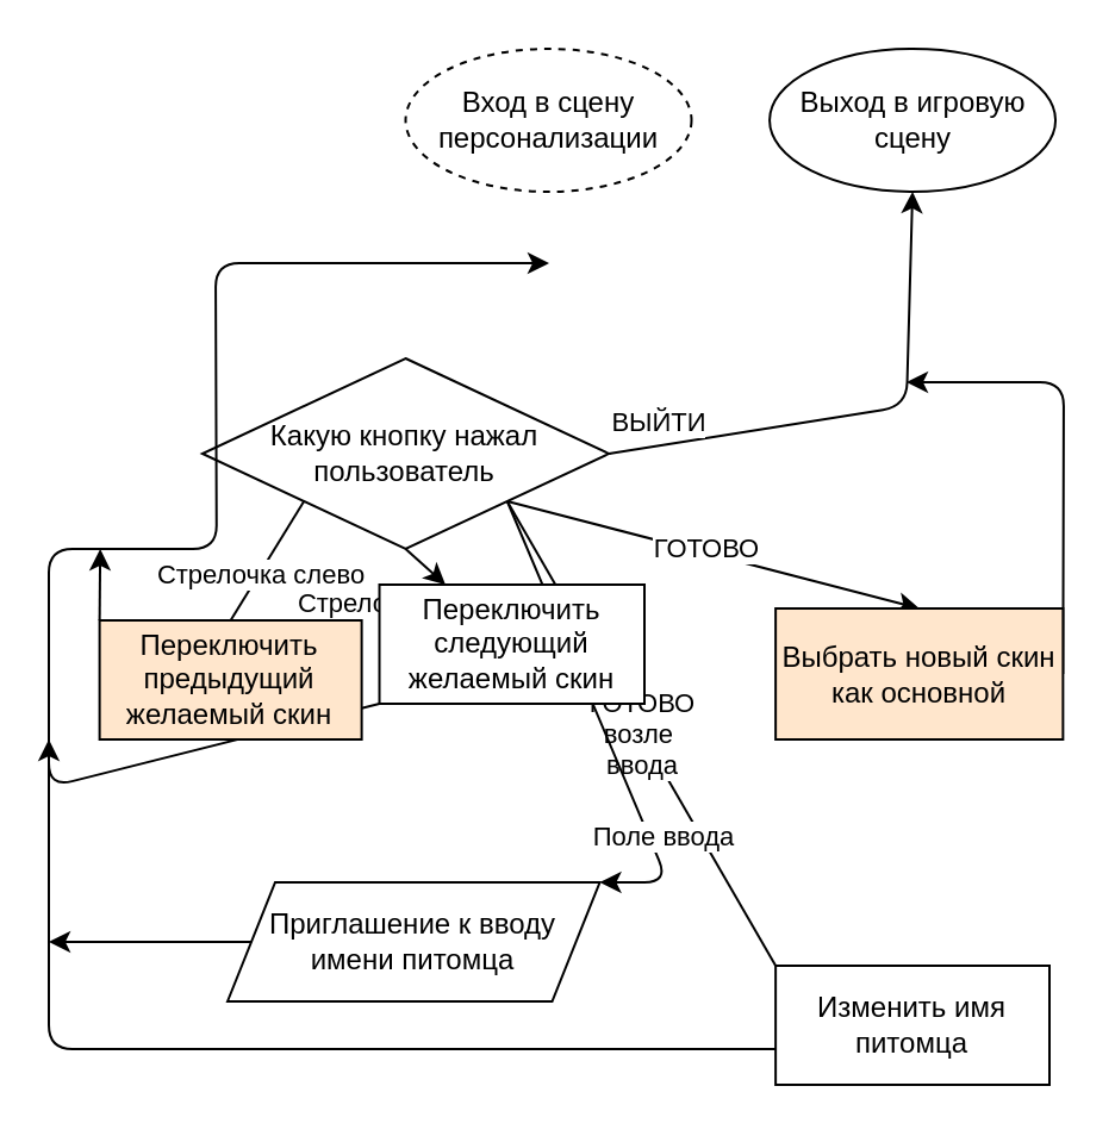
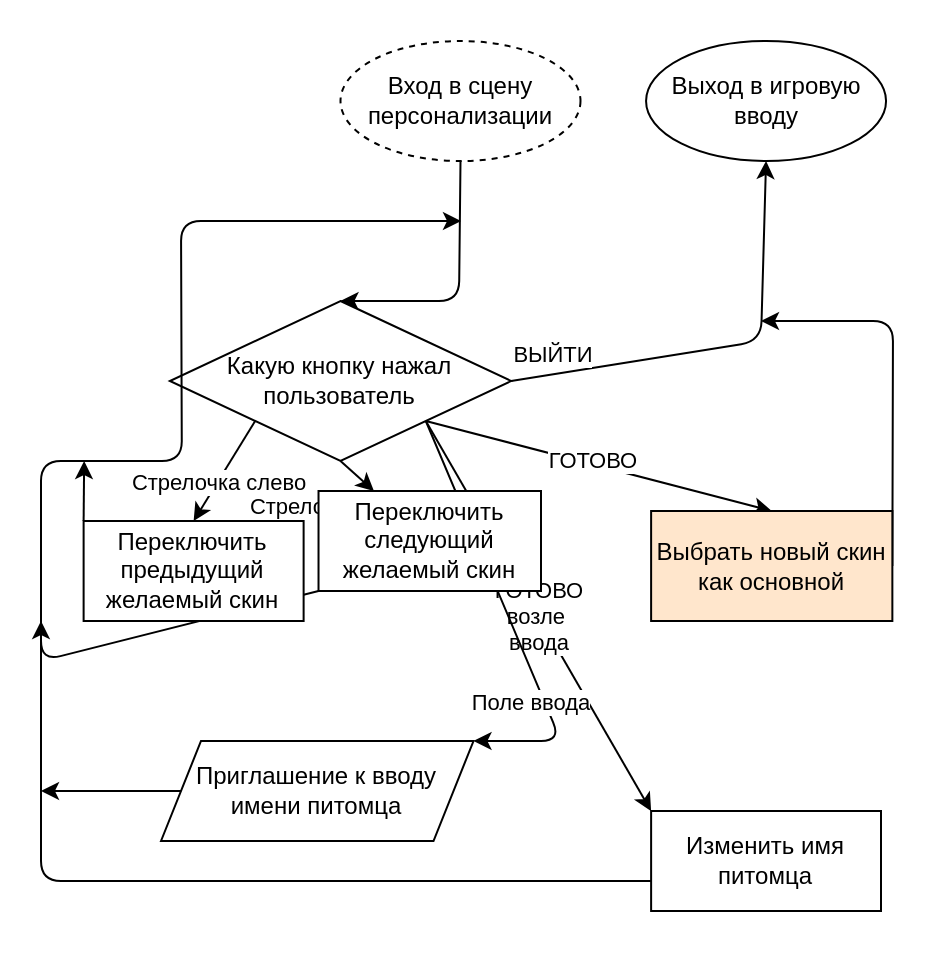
- <mxCell id="26" value="Выход в игровую сцену" style="ellipse;whiteSpace=wrap;html=1;" vertex="1" parent="1"><mxGeometry x="322.53" y="20" width="120" height="60" as="geometry" /></mxCell>
+ <mxCell id="26" value="Выход в игровую вводу" style="ellipse;whiteSpace=wrap;html=1;" vertex="1" parent="1"><mxGeometry x="322.53" y="20" width="120" height="60" as="geometry" /></mxCell>
+ <mxCell id="2" value="" style="edgeStyle=none;html=1;entryX=0.5;entryY=0;entryDx=0;entryDy=0;exitX=0.5;exitY=1;exitDx=0;exitDy=0;" parent="1" source="25" target="14" edge="1"><mxGeometry relative="1" as="geometry"><Array as="points"><mxPoint x="229" y="150" /></Array><mxPoint x="230.34" y="90.975" as="sourcePoint" /></mxGeometry></mxCell>
- <mxCell id="7" style="edgeStyle=none;html=1;exitX=0;exitY=1;exitDx=0;exitDy=0;entryX=0.5;entryY=0;entryDx=0;entryDy=0;endArrow=none;" parent="1" source="14" target="18" edge="1"><mxGeometry relative="1" as="geometry"><mxPoint x="230" y="310" as="targetPoint" /></mxGeometry></mxCell>
+ <mxCell id="7" style="edgeStyle=none;html=1;exitX=0;exitY=1;exitDx=0;exitDy=0;entryX=0.5;entryY=0;entryDx=0;entryDy=0;" parent="1" source="14" target="18" edge="1"><mxGeometry relative="1" as="geometry"><mxPoint x="230" y="310" as="targetPoint" /></mxGeometry></mxCell>
- <mxCell id="18" value="Переключить предыдущий желаемый скин" style="rounded=0;glass=0;whiteSpace=wrap;html=1;fillColor=#ffe6cc;" parent="1" vertex="1"><mxGeometry x="41.31" y="260" width="110" height="50" as="geometry" /></mxCell>
+ <mxCell id="18" value="Переключить предыдущий желаемый скин" style="rounded=0;glass=0;whiteSpace=wrap;html=1;" parent="1" vertex="1"><mxGeometry x="41.31" y="260" width="110" height="50" as="geometry" /></mxCell>
- <mxCell id="24" value="Приглашение к вводу имени питомца" style="shape=parallelogram;perimeter=parallelogramPerimeter;whiteSpace=wrap;html=1;fixedSize=1;" parent="1" vertex="1"><mxGeometry x="95" y="370" width="156.25" height="50" as="geometry" /></mxCell>
+ <mxCell id="24" value="Приглашение к вводу имени питомца" style="shape=parallelogram;perimeter=parallelogramPerimeter;whiteSpace=wrap;html=1;fixedSize=1;" parent="1" vertex="1"><mxGeometry x="80" y="370" width="156.25" height="50" as="geometry" /></mxCell>
- <mxCell id="11" value="ГОТОВО&lt;br&gt;возле&amp;nbsp;&lt;br&gt;ввода" style="edgeStyle=none;html=1;exitX=1;exitY=1;exitDx=0;exitDy=0;entryX=0;entryY=0;entryDx=0;entryDy=0;endArrow=none;" parent="1" source="14" target="22" edge="1"><mxGeometry relative="1" as="geometry"><mxPoint x="310" y="350" as="targetPoint" /></mxGeometry></mxCell>
+ <mxCell id="11" value="ГОТОВО&lt;br&gt;возле&amp;nbsp;&lt;br&gt;ввода" style="edgeStyle=none;html=1;exitX=1;exitY=1;exitDx=0;exitDy=0;entryX=0;entryY=0;entryDx=0;entryDy=0;" parent="1" source="14" target="22" edge="1"><mxGeometry relative="1" as="geometry"><mxPoint x="310" y="350" as="targetPoint" /></mxGeometry></mxCell>
